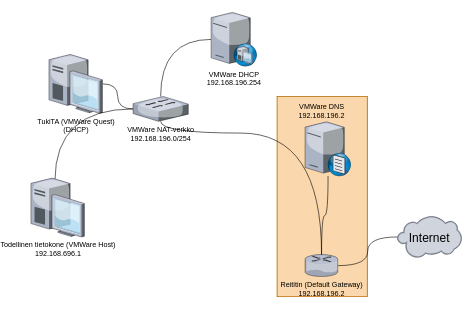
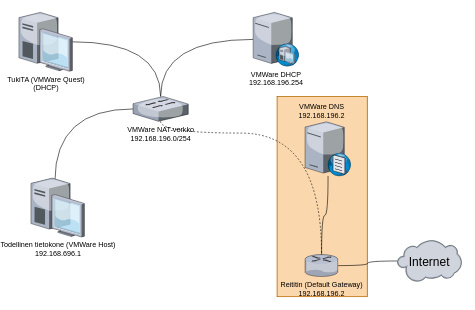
- <mxCell id="12" value="VMWare DHCP&lt;br&gt;192.168.196.254" style="verticalLabelPosition=bottom;aspect=fixed;html=1;verticalAlign=top;strokeColor=none;align=center;outlineConnect=0;shape=mxgraph.citrix.dhcp_server;" vertex="1" parent="1"><mxGeometry x="340" y="20" width="76" height="90" as="geometry" /></mxCell>
+ <mxCell id="12" value="VMWare DHCP&lt;br&gt;192.168.196.254" style="verticalLabelPosition=bottom;aspect=fixed;html=1;verticalAlign=top;strokeColor=none;align=center;outlineConnect=0;shape=mxgraph.citrix.dhcp_server;" vertex="1" parent="1"><mxGeometry x="410" y="20" width="76" height="90" as="geometry" /></mxCell>
- <mxCell id="10" value="TukiTA (VMWare Quest)&lt;br&gt;(DHCP)" style="verticalLabelPosition=bottom;aspect=fixed;html=1;verticalAlign=top;strokeColor=none;align=center;outlineConnect=0;shape=mxgraph.citrix.desktop;" vertex="1" parent="1"><mxGeometry x="70" y="90" width="89" height="98" as="geometry" /></mxCell>
+ <mxCell id="10" value="TukiTA (VMWare Quest)&lt;br&gt;(DHCP)" style="verticalLabelPosition=bottom;aspect=fixed;html=1;verticalAlign=top;strokeColor=none;align=center;outlineConnect=0;shape=mxgraph.citrix.desktop;" vertex="1" parent="1"><mxGeometry x="20" y="20" width="89" height="98" as="geometry" /></mxCell>
- <mxCell id="15" style="edgeStyle=orthogonalEdgeStyle;curved=1;orthogonalLoop=1;jettySize=auto;html=1;endArrow=none;endFill=0;" edge="1" parent="1" source="16" target="6"><mxGeometry relative="1" as="geometry"><Array as="points"><mxPoint x="524" y="221" /></Array></mxGeometry></mxCell>
+ <mxCell id="15" style="edgeStyle=orthogonalEdgeStyle;curved=1;orthogonalLoop=1;jettySize=auto;html=1;endArrow=none;endFill=0;dashed=1;" edge="1" parent="1" source="16" target="6"><mxGeometry relative="1" as="geometry"><Array as="points"><mxPoint x="524" y="221" /></Array></mxGeometry></mxCell>
- <mxCell id="2" value="Internet" style="verticalLabelPosition=middle;aspect=fixed;verticalAlign=middle;strokeColor=none;align=center;outlineConnect=0;shape=mxgraph.citrix.cloud;horizontal=1;labelPosition=center;fontSize=20;" vertex="1" parent="1"><mxGeometry x="650" y="359" width="107.26" height="70" as="geometry" /></mxCell>
+ <mxCell id="2" value="Internet" style="verticalLabelPosition=middle;aspect=fixed;verticalAlign=middle;strokeColor=none;align=center;outlineConnect=0;shape=mxgraph.citrix.cloud;horizontal=1;labelPosition=center;fontSize=20;" vertex="1" parent="1"><mxGeometry x="650" y="399" width="107.26" height="70" as="geometry" /></mxCell>
